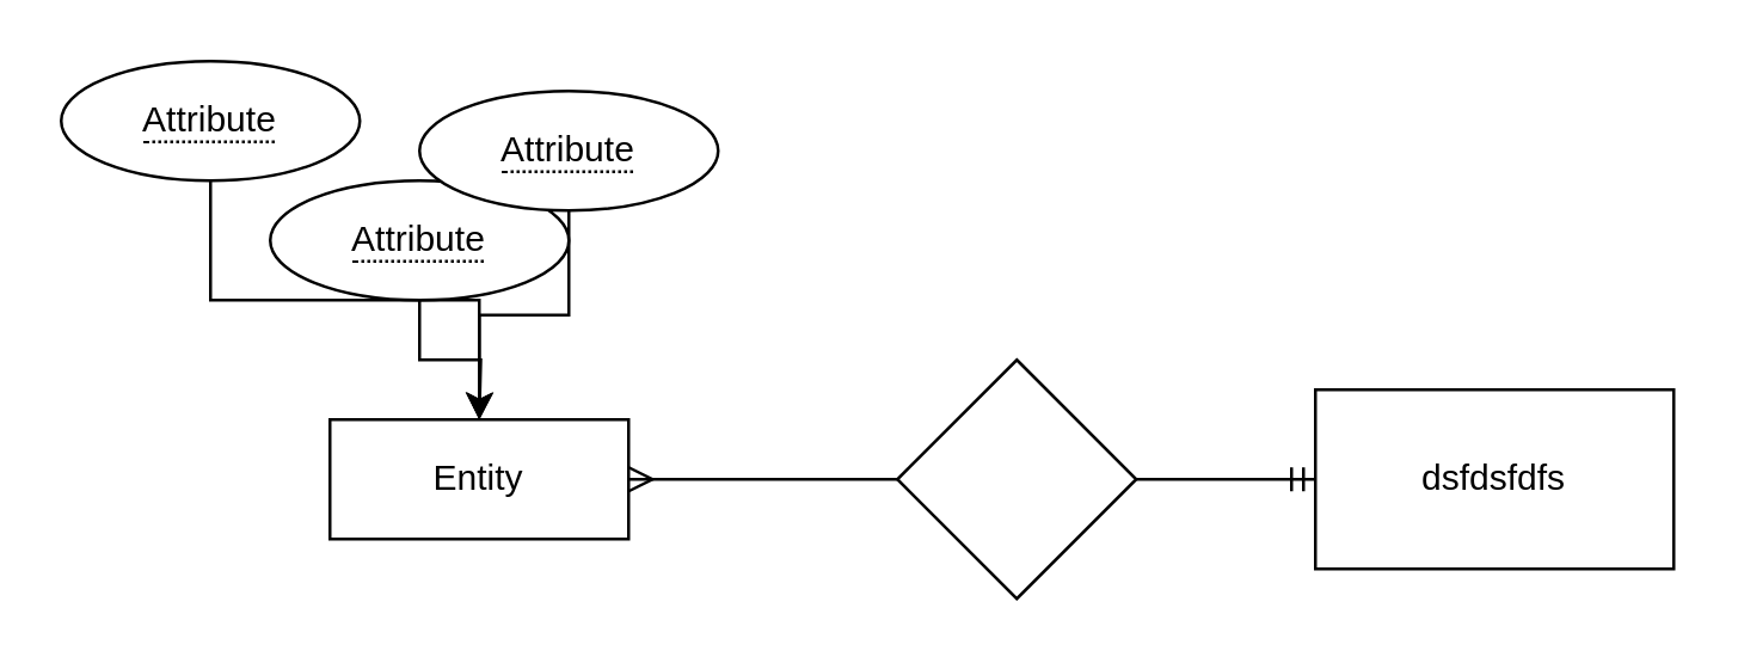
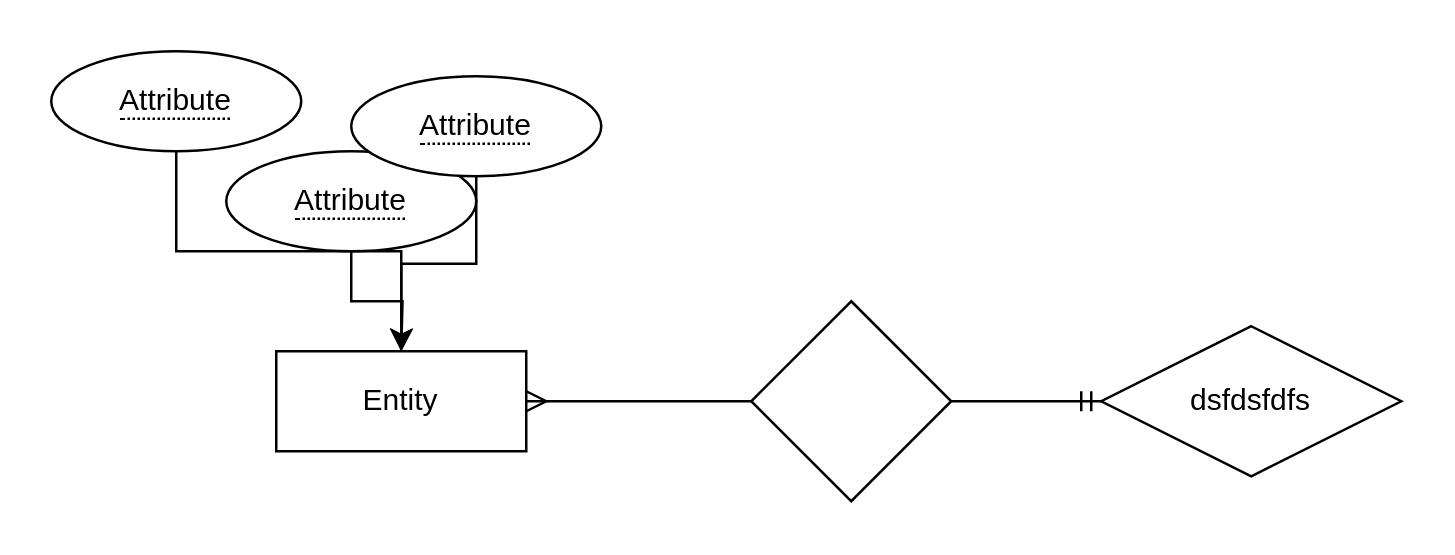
- <mxCell id="12" value="dsfdsfdfs" style="whiteSpace=wrap;html=1;" vertex="1" parent="1"><mxGeometry x="440" y="130" width="120" height="60" as="geometry" /></mxCell>
+ <mxCell id="12" value="dsfdsfdfs" style="rhombus;whiteSpace=wrap;html=1;" vertex="1" parent="1"><mxGeometry x="440" y="130" width="120" height="60" as="geometry" /></mxCell>
